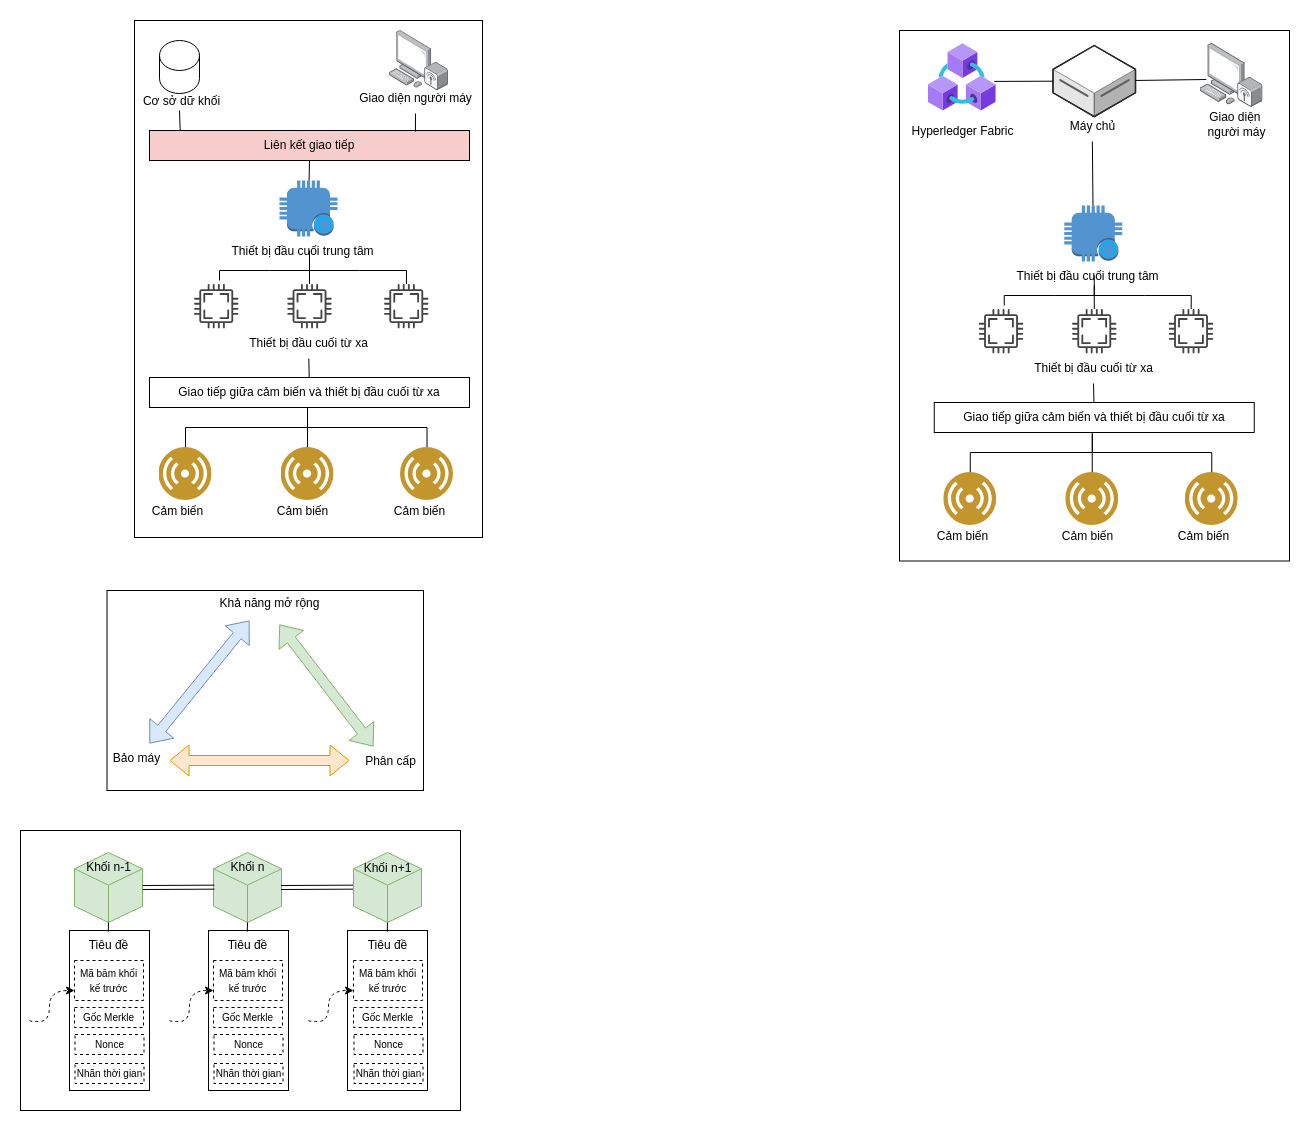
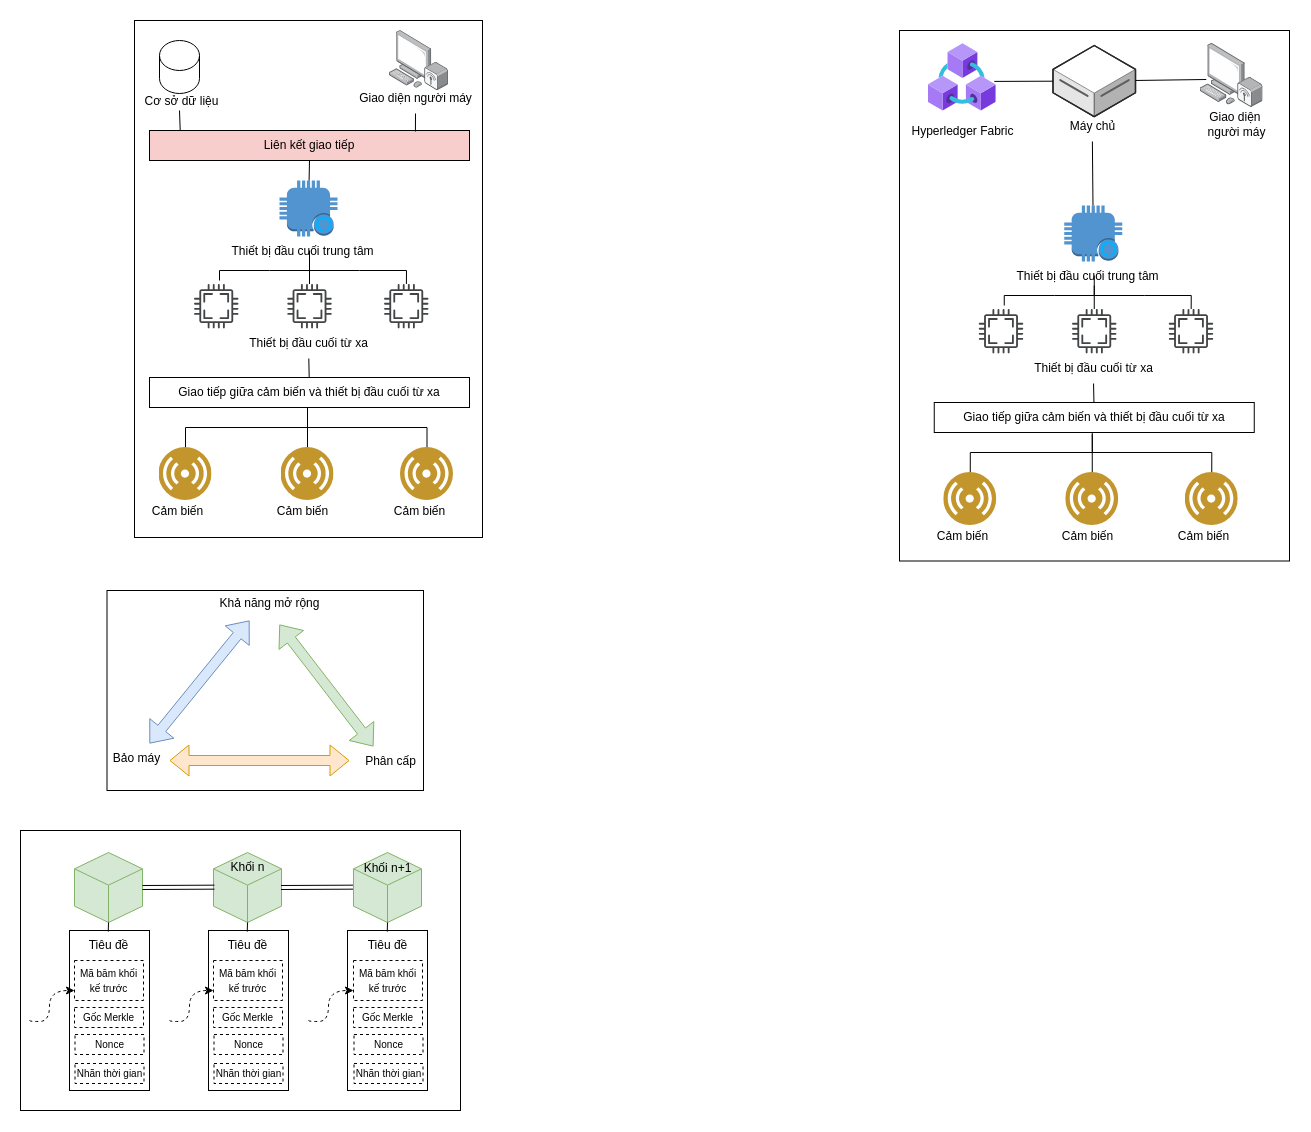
- <mxCell id="15" value="Cơ sở dữ khối" style="text;html=1;align=center;verticalAlign=middle;resizable=0;points=[];autosize=1;strokeColor=none;fillColor=none;" parent="1" vertex="1"><mxGeometry x="131" y="86" width="100" height="30" as="geometry" /></mxCell>
+ <mxCell id="15" value="Cơ sở dữ liệu" style="text;html=1;align=center;verticalAlign=middle;resizable=0;points=[];autosize=1;strokeColor=none;fillColor=none;" parent="1" vertex="1"><mxGeometry x="131" y="86" width="100" height="30" as="geometry" /></mxCell>
- <mxCell id="39" value="Khối n-1" style="text;html=1;align=center;verticalAlign=middle;resizable=0;points=[];autosize=1;strokeColor=none;fillColor=none;" parent="1" vertex="1"><mxGeometry x="73" y="852" width="70" height="30" as="geometry" /></mxCell>
